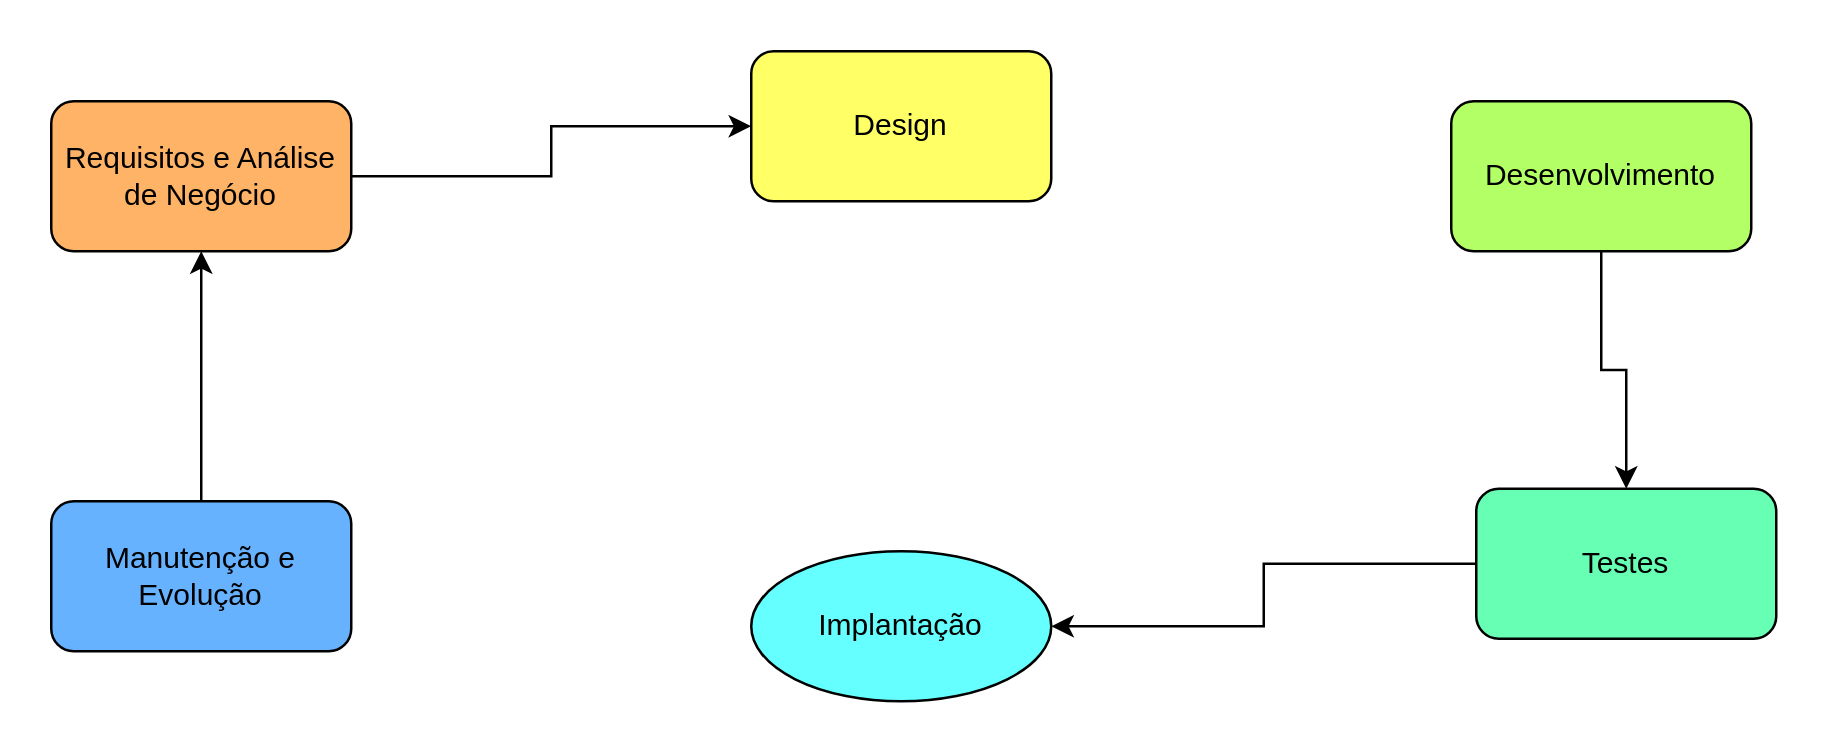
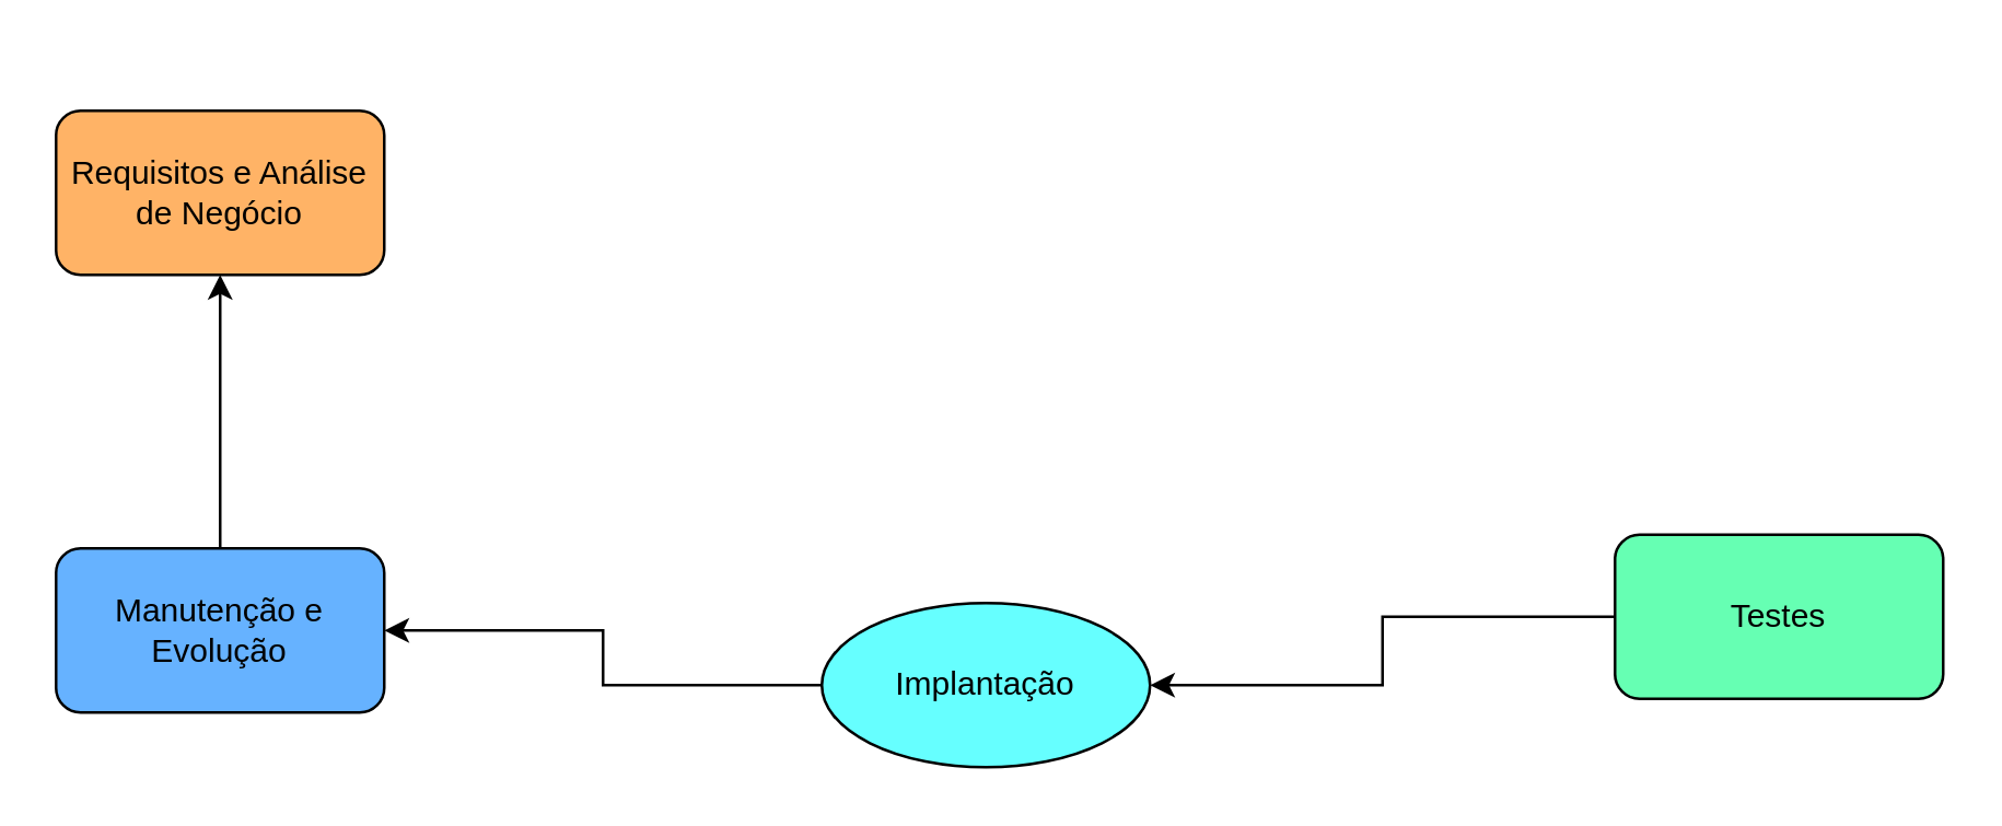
- <mxCell id="2" value="Design" style="rounded=1;whiteSpace=wrap;html=1;fillColor=#FFFF66;" parent="1" vertex="1"><mxGeometry x="300" y="20" width="120" height="60" as="geometry" /></mxCell>
- <mxCell id="7" value="" style="edgeStyle=orthogonalEdgeStyle;rounded=0;orthogonalLoop=1;jettySize=auto;html=1;entryX=0;entryY=0.5;entryDx=0;entryDy=0;" parent="1" source="8" target="2" edge="1"><mxGeometry relative="1" as="geometry" /></mxCell>
- <mxCell id="4" value="Desenvolvimento" style="rounded=1;whiteSpace=wrap;html=1;fillColor=#B3FF66;" parent="1" vertex="1"><mxGeometry x="580" y="40" width="120" height="60" as="geometry" /></mxCell>
- <mxCell id="3" style="edgeStyle=orthogonalEdgeStyle;rounded=0;orthogonalLoop=1;jettySize=auto;html=1;" parent="1" source="4" target="6" edge="1"><mxGeometry relative="1" as="geometry" /></mxCell>
+ <mxCell id="9" style="edgeStyle=orthogonalEdgeStyle;rounded=0;orthogonalLoop=1;jettySize=auto;html=1;entryX=1;entryY=0.5;entryDx=0;entryDy=0;" parent="1" source="10" target="12" edge="1"><mxGeometry relative="1" as="geometry" /></mxCell>
